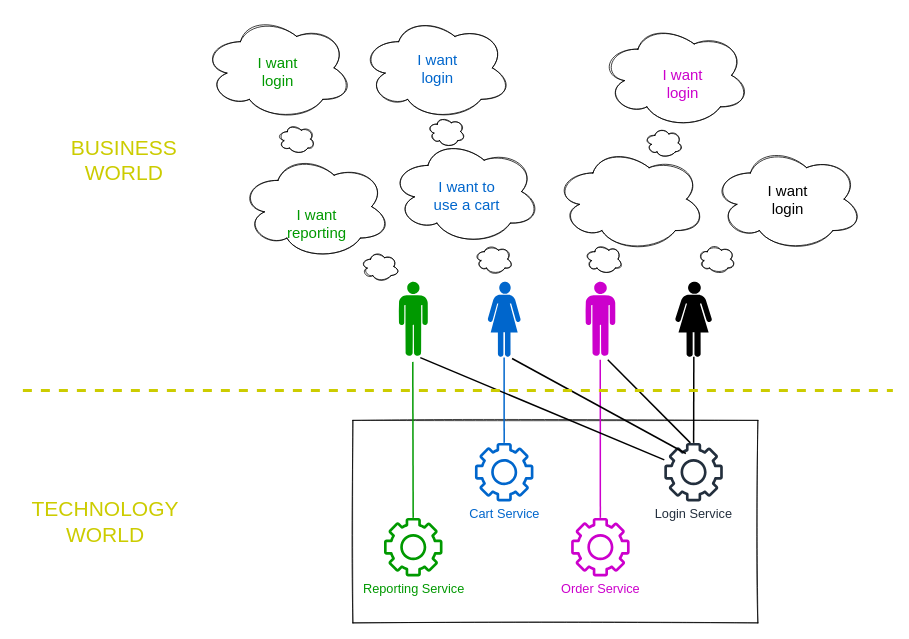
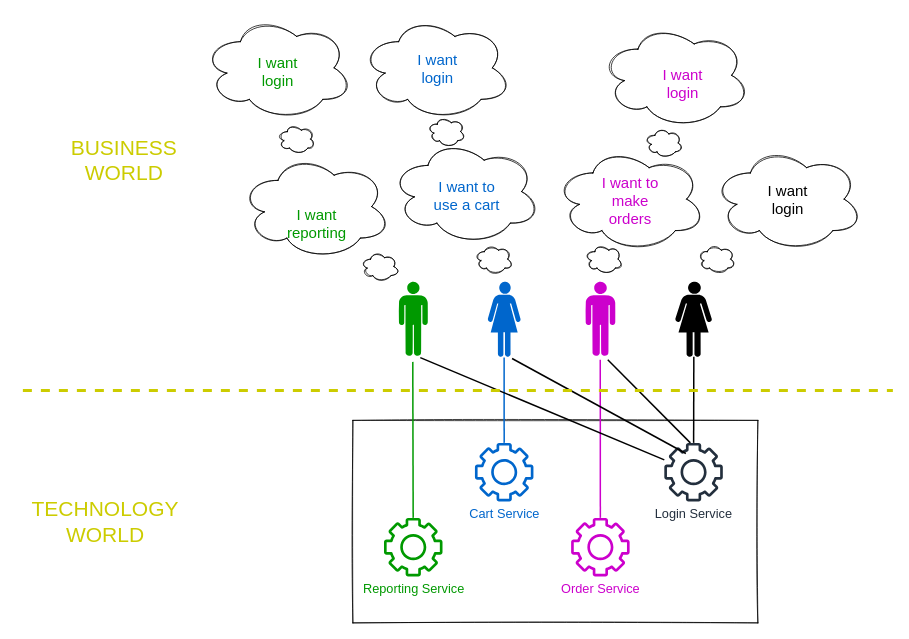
+ <mxCell id="28" value="I want to make orders" style="text;html=1;strokeColor=none;fillColor=none;align=center;verticalAlign=middle;whiteSpace=wrap;rounded=0;labelBorderColor=none;sketch=1;fontSize=20;fontColor=#CC00CC;" parent="1" vertex="1"><mxGeometry x="790" y="236" width="100" height="60" as="geometry" /></mxCell>
